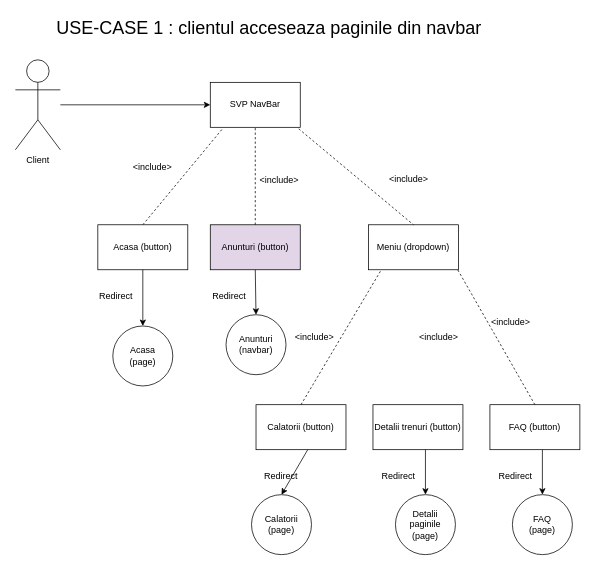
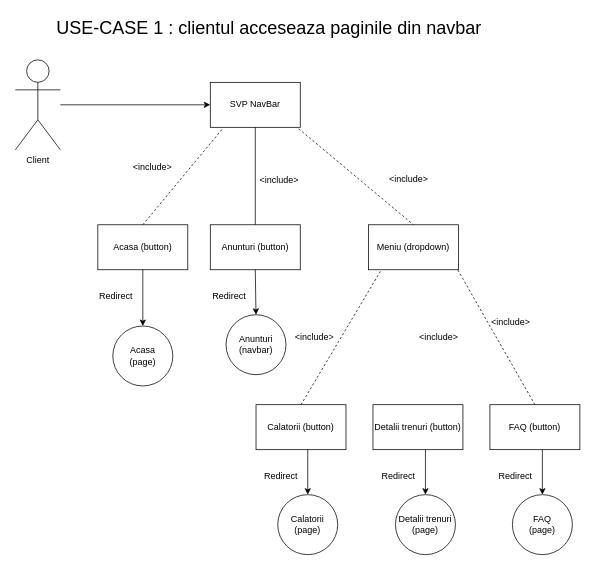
- <mxCell id="9" value="" style="endArrow=none;dashed=1;html=1;entryX=0.5;entryY=1;entryDx=0;entryDy=0;exitX=0.5;exitY=0;exitDx=0;exitDy=0;" edge="1" parent="1" source="8" target="4"><mxGeometry width="50" height="50" relative="1" as="geometry"><mxPoint x="20" y="429" as="sourcePoint" /><mxPoint x="70" y="379" as="targetPoint" /></mxGeometry></mxCell>
+ <mxCell id="9" value="" style="endArrow=none;dashed=0;html=1;entryX=0.5;entryY=1;entryDx=0;entryDy=0;exitX=0.5;exitY=0;exitDx=0;exitDy=0;" edge="1" parent="1" source="8" target="4"><mxGeometry width="50" height="50" relative="1" as="geometry"><mxPoint x="20" y="429" as="sourcePoint" /><mxPoint x="70" y="379" as="targetPoint" /></mxGeometry></mxCell>
- <mxCell id="8" value="Anunturi (button)" style="rounded=0;whiteSpace=wrap;html=1;fillColor=#e1d5e7;" vertex="1" parent="1"><mxGeometry x="280" y="299" width="120" height="60" as="geometry" /></mxCell>
+ <mxCell id="8" value="Anunturi (button)" style="rounded=0;whiteSpace=wrap;html=1;" vertex="1" parent="1"><mxGeometry x="280" y="299" width="120" height="60" as="geometry" /></mxCell>
- <mxCell id="28" value="&lt;div&gt;Calatorii&lt;/div&gt;&lt;div&gt;(page)&lt;br&gt;&lt;/div&gt;" style="ellipse;whiteSpace=wrap;html=1;aspect=fixed;" vertex="1" parent="1"><mxGeometry x="335" y="659" width="80" height="80" as="geometry" /></mxCell>
+ <mxCell id="28" value="&lt;div&gt;Calatorii&lt;/div&gt;&lt;div&gt;(page)&lt;br&gt;&lt;/div&gt;" style="ellipse;whiteSpace=wrap;html=1;aspect=fixed;" vertex="1" parent="1"><mxGeometry x="370" y="659" width="80" height="80" as="geometry" /></mxCell>
- <mxCell id="31" value="&lt;div&gt;Detalii paginile&lt;/div&gt;&lt;div&gt;(page)&lt;br&gt;&lt;/div&gt;" style="ellipse;whiteSpace=wrap;html=1;aspect=fixed;" vertex="1" parent="1"><mxGeometry x="527" y="659" width="80" height="80" as="geometry" /></mxCell>
+ <mxCell id="31" value="&lt;div&gt;Detalii trenuri&lt;/div&gt;&lt;div&gt;(page)&lt;br&gt;&lt;/div&gt;" style="ellipse;whiteSpace=wrap;html=1;aspect=fixed;" vertex="1" parent="1"><mxGeometry x="527" y="659" width="80" height="80" as="geometry" /></mxCell>
